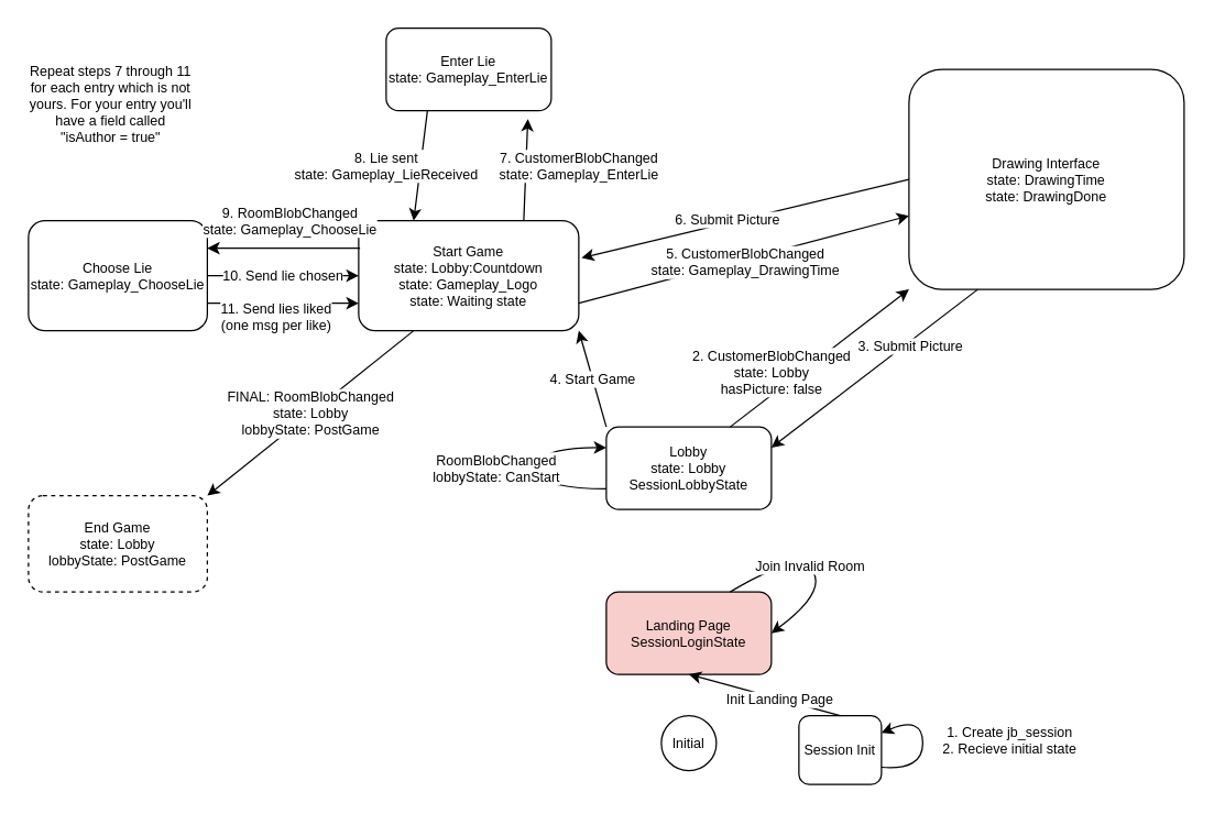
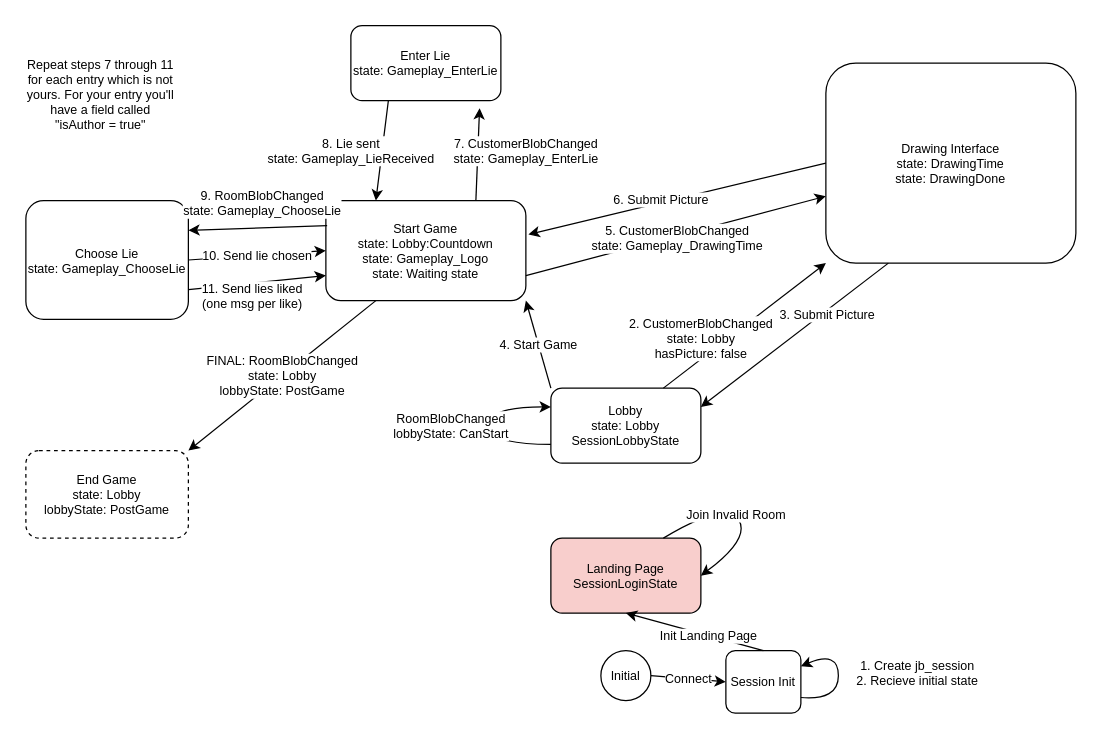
- <mxCell id="25" value="Choose Lie&lt;br&gt;state: Gameplay_ChooseLie" style="rounded=1;whiteSpace=wrap;html=1;fontSize=10;" vertex="1" parent="1"><mxGeometry x="20" y="160" width="130" height="80" as="geometry" /></mxCell>
+ <mxCell id="25" value="Choose Lie&lt;br&gt;state: Gameplay_ChooseLie" style="rounded=1;whiteSpace=wrap;html=1;fontSize=10;" vertex="1" parent="1"><mxGeometry x="20" y="160" width="130" height="95" as="geometry" /></mxCell>
+ <mxCell id="7" value="Connect" style="endArrow=classic;html=1;exitX=1;exitY=0.5;exitDx=0;exitDy=0;entryX=0;entryY=0.5;entryDx=0;entryDy=0;fontSize=10;" edge="1" parent="1" source="6" target="11"><mxGeometry width="50" height="50" relative="1" as="geometry"><mxPoint x="560" y="230" as="sourcePoint" /><mxPoint x="610" y="180" as="targetPoint" /></mxGeometry></mxCell>
